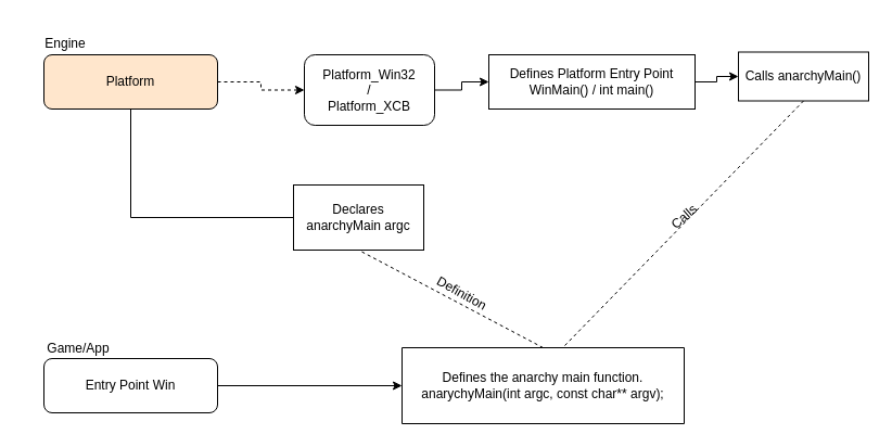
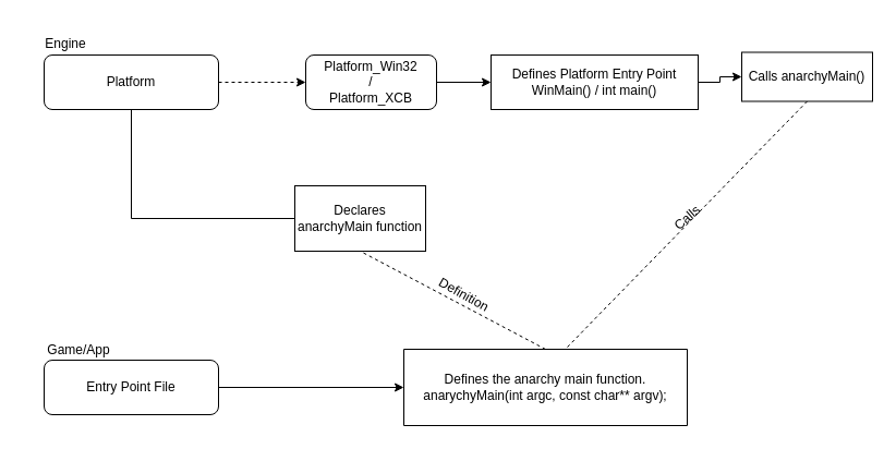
- <mxCell id="9" value="Platform" style="rounded=1;whiteSpace=wrap;html=1;fillColor=#ffe6cc;" vertex="1" parent="1"><mxGeometry x="40" y="50" width="160" height="50" as="geometry" /></mxCell>
+ <mxCell id="9" value="Platform" style="rounded=1;whiteSpace=wrap;html=1;" vertex="1" parent="1"><mxGeometry x="40" y="50" width="160" height="50" as="geometry" /></mxCell>
- <mxCell id="14" value="Platform_Win32&lt;br&gt;/&lt;br&gt;Platform_XCB" style="rounded=1;whiteSpace=wrap;html=1;" vertex="1" parent="1"><mxGeometry x="280" y="50" width="120" height="65" as="geometry" /></mxCell>
+ <mxCell id="14" value="Platform_Win32&lt;br&gt;/&lt;br&gt;Platform_XCB" style="rounded=1;whiteSpace=wrap;html=1;" vertex="1" parent="1"><mxGeometry x="280" y="50" width="120" height="50" as="geometry" /></mxCell>
- <mxCell id="10" value="&lt;span&gt;Declares anarchyMain argc&lt;br&gt;&lt;/span&gt;" style="rounded=0;whiteSpace=wrap;html=1;" vertex="1" parent="1"><mxGeometry x="270" y="170" width="120" height="60" as="geometry" /></mxCell>
+ <mxCell id="10" value="&lt;span&gt;Declares anarchyMain function&lt;br&gt;&lt;/span&gt;" style="rounded=0;whiteSpace=wrap;html=1;" vertex="1" parent="1"><mxGeometry x="270" y="170" width="120" height="60" as="geometry" /></mxCell>
- <mxCell id="3" value="Entry Point Win" style="rounded=1;whiteSpace=wrap;html=1;" vertex="1" parent="1"><mxGeometry x="40" y="330" width="160" height="50" as="geometry" /></mxCell>
+ <mxCell id="3" value="Entry Point File" style="rounded=1;whiteSpace=wrap;html=1;" vertex="1" parent="1"><mxGeometry x="40" y="330" width="160" height="50" as="geometry" /></mxCell>
